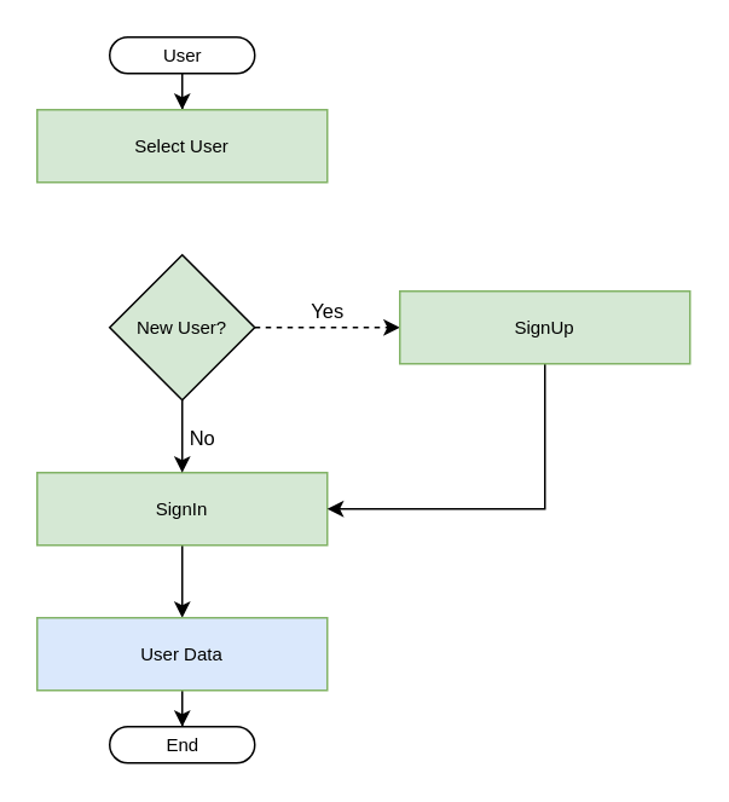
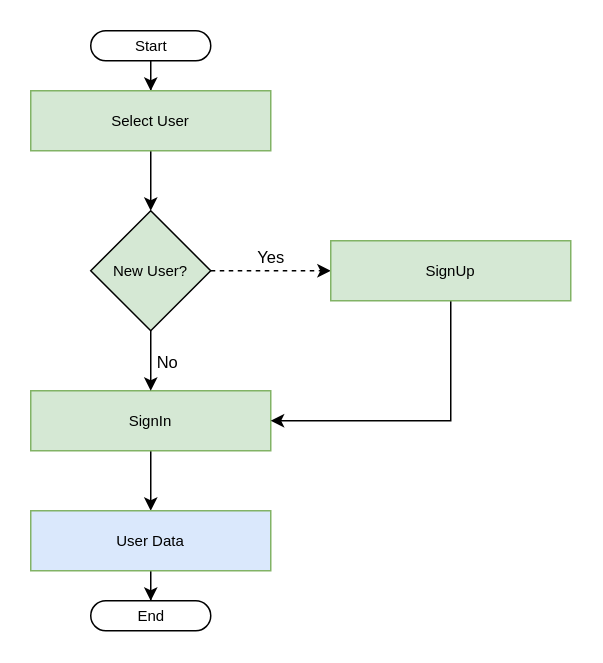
- <mxCell id="3" value="User" style="html=1;dashed=0;whitespace=wrap;shape=mxgraph.dfd.start;fontSize=10;" parent="1" vertex="1"><mxGeometry x="60" y="20" width="80" height="20" as="geometry" /></mxCell>
+ <mxCell id="3" value="Start" style="html=1;dashed=0;whitespace=wrap;shape=mxgraph.dfd.start;fontSize=10;" parent="1" vertex="1"><mxGeometry x="60" y="20" width="80" height="20" as="geometry" /></mxCell>
+ <mxCell id="16" value="" style="edgeStyle=orthogonalEdgeStyle;rounded=0;orthogonalLoop=1;jettySize=auto;html=1;" parent="1" source="17" target="10" edge="1"><mxGeometry relative="1" as="geometry" /></mxCell>
